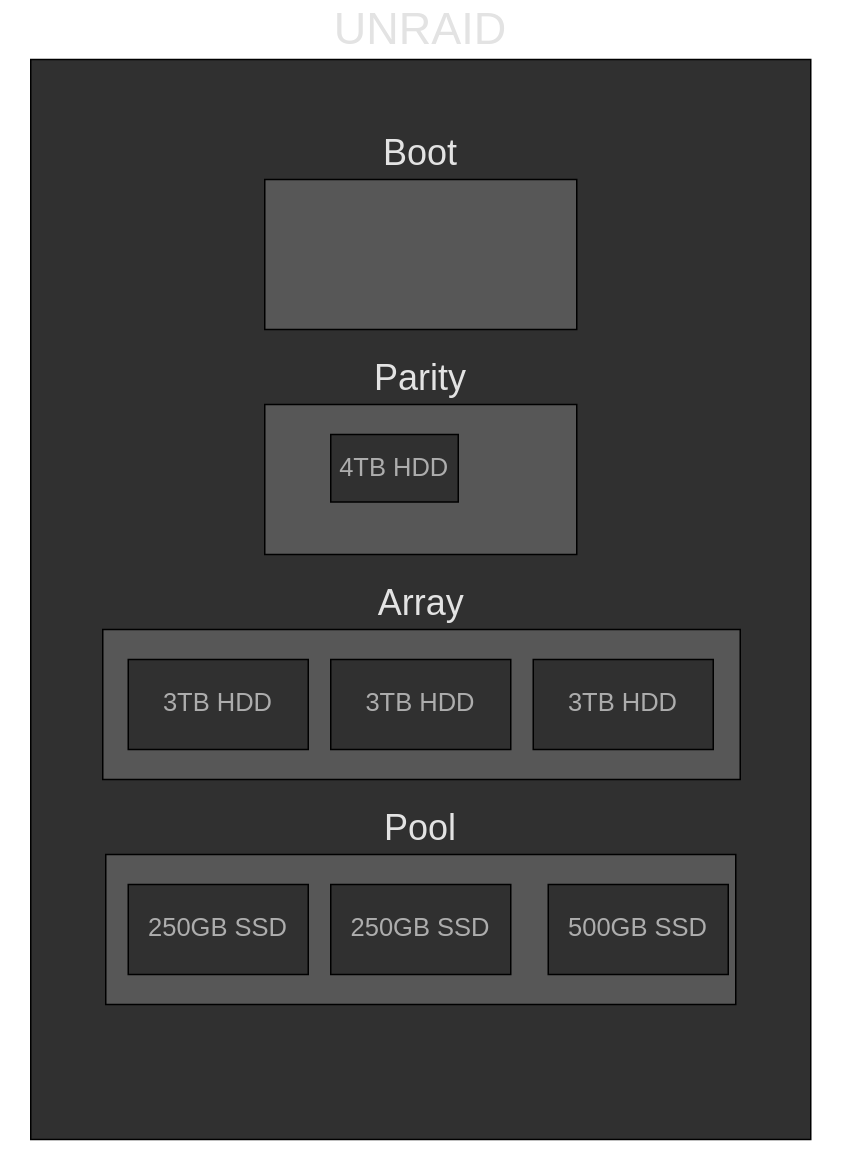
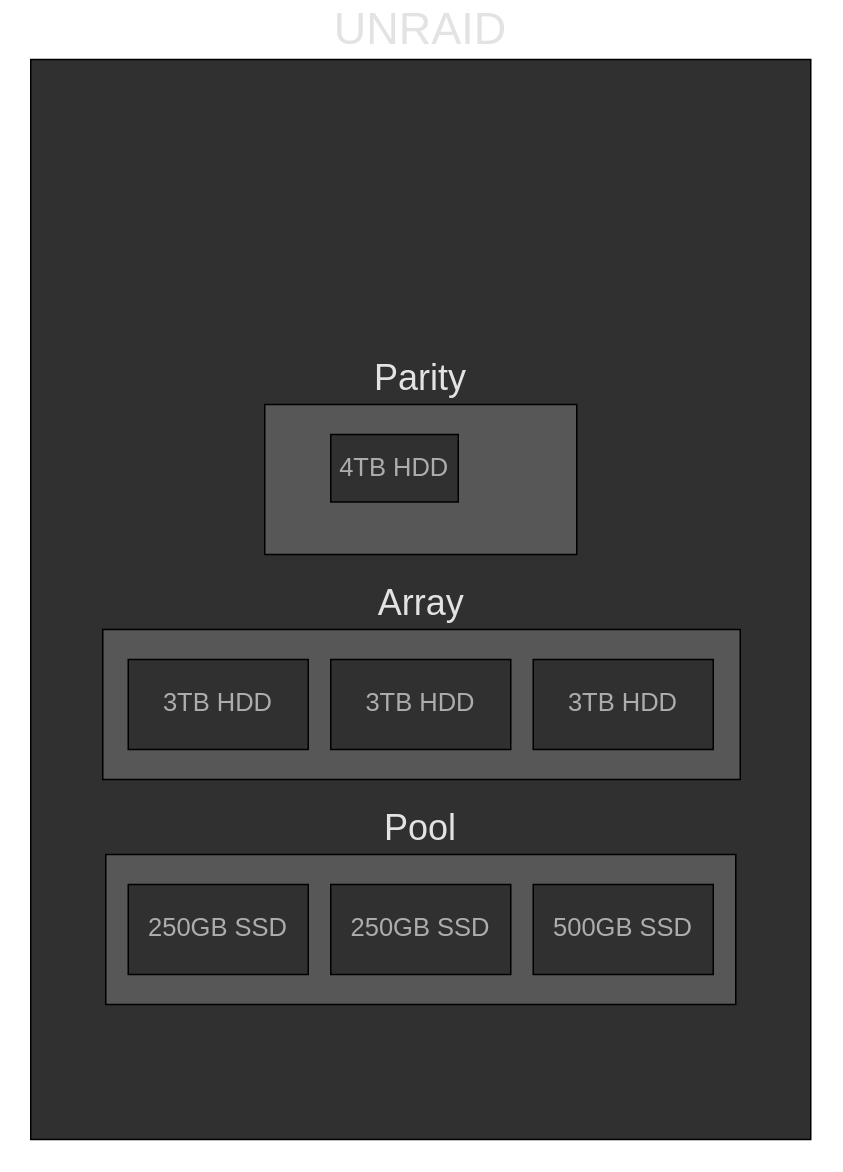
- <mxCell id="3" value="Boot" style="rounded=0;whiteSpace=wrap;html=1;fontSize=24;fontColor=#E3E3E3;fillColor=#575757;labelPosition=center;verticalLabelPosition=top;align=center;verticalAlign=bottom;" vertex="1" parent="1"><mxGeometry x="176" y="100" width="208" height="100" as="geometry" /></mxCell>
- <mxCell id="13" value="500GB SSD" style="rounded=0;whiteSpace=wrap;html=1;fontSize=17;fontColor=#ADADAD;fillColor=#303030;" vertex="1" parent="1"><mxGeometry x="365" y="570" width="120" height="60" as="geometry" /></mxCell>
+ <mxCell id="13" value="500GB SSD" style="rounded=0;whiteSpace=wrap;html=1;fontSize=17;fontColor=#ADADAD;fillColor=#303030;" vertex="1" parent="1"><mxGeometry x="355" y="570" width="120" height="60" as="geometry" /></mxCell>
